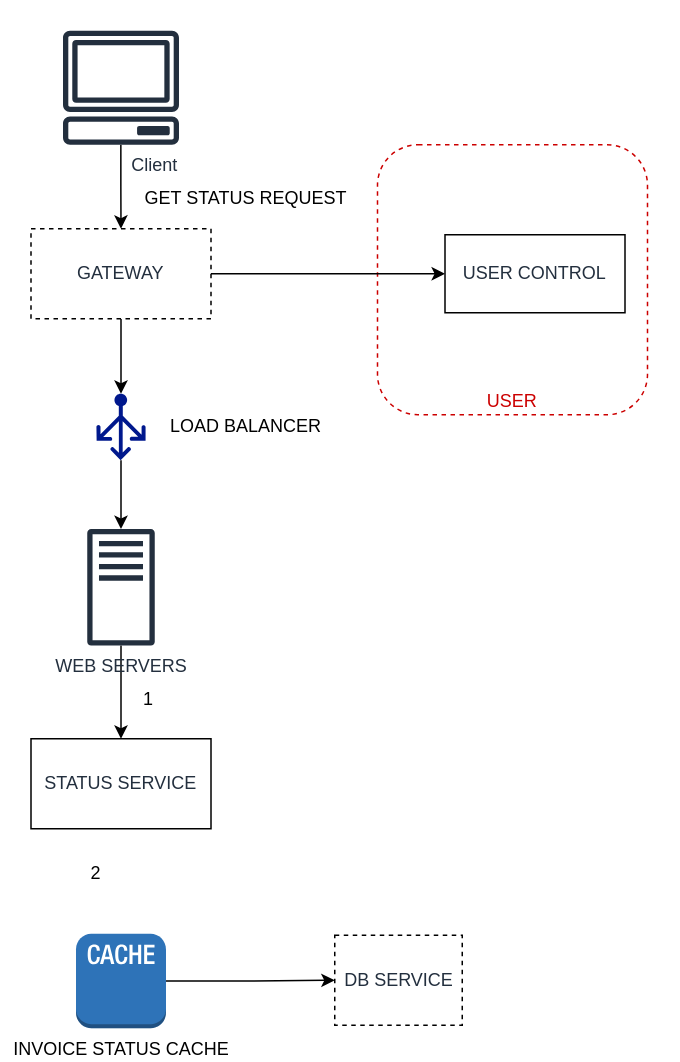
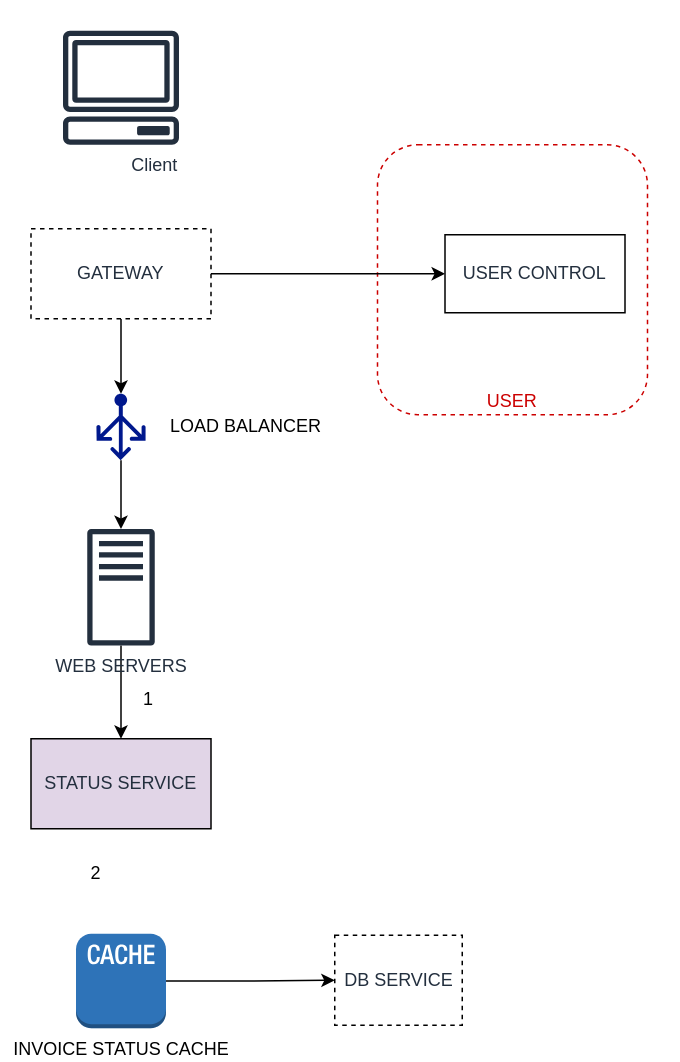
- <mxCell id="5" value="" style="edgeStyle=orthogonalEdgeStyle;rounded=0;orthogonalLoop=1;jettySize=auto;html=1;" parent="1" source="6" target="8" edge="1"><mxGeometry relative="1" as="geometry" /></mxCell>
- <mxCell id="12" value="GET STATUS REQUEST" style="text;html=1;align=center;verticalAlign=middle;resizable=0;points=[];autosize=1;strokeColor=none;" parent="1" vertex="1"><mxGeometry x="87.5" y="122" width="150" height="20" as="geometry" /></mxCell>
- <mxCell id="10" value="STATUS SERVICE" style="whiteSpace=wrap;html=1;dashed=0;fontColor=#232F3E;fontStyle=0;verticalAlign=middle;" parent="1" vertex="1"><mxGeometry x="20" y="492" width="120" height="60" as="geometry" /></mxCell>
+ <mxCell id="10" value="STATUS SERVICE" style="whiteSpace=wrap;html=1;dashed=0;fontColor=#232F3E;fontStyle=0;verticalAlign=middle;fillColor=#e1d5e7;" parent="1" vertex="1"><mxGeometry x="20" y="492" width="120" height="60" as="geometry" /></mxCell>
